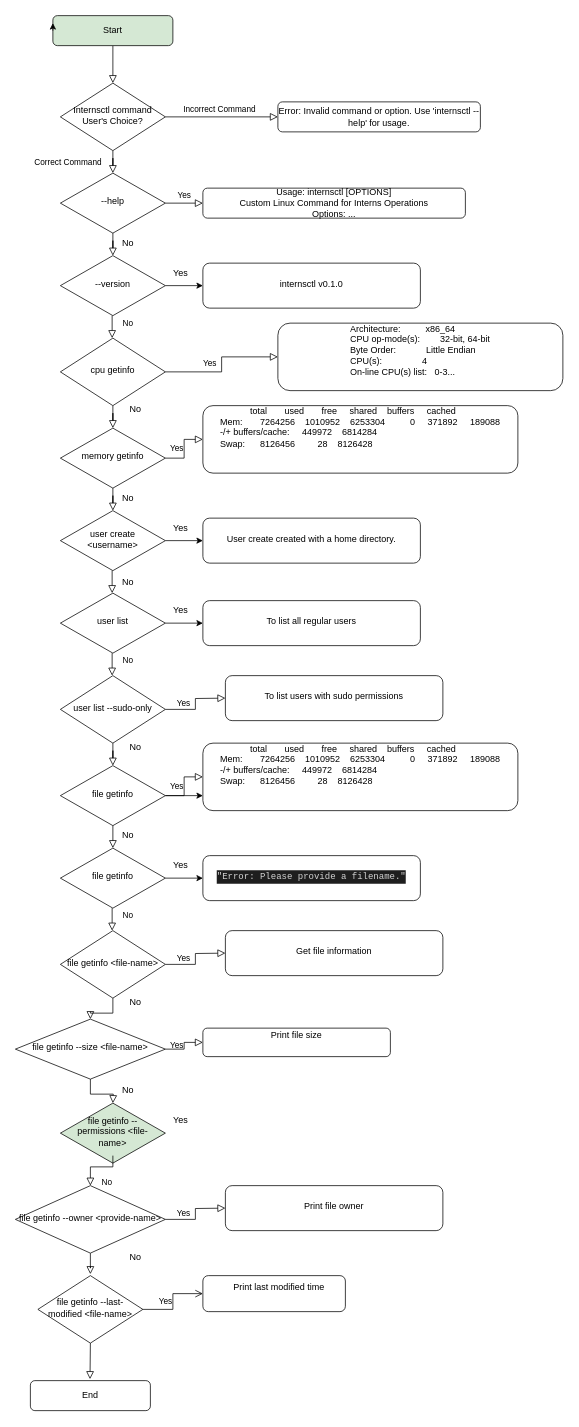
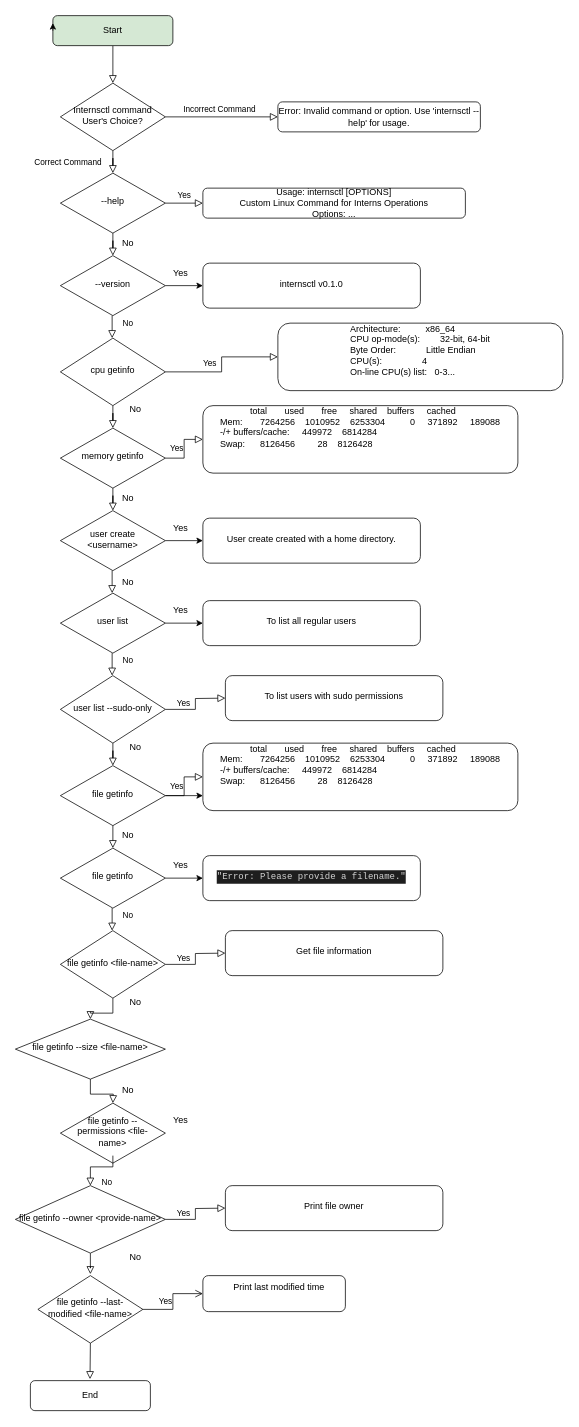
- <mxCell id="59" value="&lt;pre style=&quot;margin-top: 0px; margin-bottom: calc(1.5em); padding: var(--su12); border: 0px; font-variant-numeric: inherit; font-variant-east-asian: inherit; font-variant-alternates: inherit; font-variant-position: inherit; font-stretch: inherit; line-height: var(--lh-md); font-optical-sizing: inherit; font-kerning: inherit; font-feature-settings: inherit; font-variation-settings: inherit; vertical-align: baseline; box-sizing: inherit; width: auto; max-height: 600px; overflow: auto; background-color: var(--highlight-bg); border-radius: var(--br-md); --_cb-line-numbers-bg: var(--black-050); overflow-wrap: normal; text-align: left;&quot; class=&quot;lang-bash s-code-block&quot;&gt;&lt;font face=&quot;Helvetica&quot;&gt;Print file size&lt;/font&gt;&lt;font face=&quot;var(--ff-mono)&quot; color=&quot;rgba(0, 0, 0, 0)&quot;&gt;&lt;br&gt;&lt;/font&gt;&lt;/pre&gt;" style="rounded=1;whiteSpace=wrap;html=1;fontSize=12;glass=0;strokeWidth=1;shadow=0;" vertex="1" parent="1"><mxGeometry x="270" y="1370" width="250" height="38" as="geometry" /></mxCell>
- <mxCell id="57" value="Yes" style="edgeStyle=orthogonalEdgeStyle;rounded=0;html=1;jettySize=auto;orthogonalLoop=1;fontSize=11;endArrow=block;endFill=0;endSize=8;strokeWidth=1;shadow=0;labelBackgroundColor=none;" edge="1" parent="1" source="58" target="59"><mxGeometry y="10" relative="1" as="geometry"><mxPoint as="offset" /></mxGeometry></mxCell>
- <mxCell id="66" value="file getinfo&amp;nbsp;--permissions &amp;lt;file-name&amp;gt;" style="rhombus;whiteSpace=wrap;html=1;shadow=0;fontFamily=Helvetica;fontSize=12;align=center;strokeWidth=1;spacing=6;spacingTop=-4;fillColor=#d5e8d4;" vertex="1" parent="1"><mxGeometry x="80" y="1470" width="140" height="80" as="geometry" /></mxCell>
+ <mxCell id="66" value="file getinfo&amp;nbsp;--permissions &amp;lt;file-name&amp;gt;" style="rhombus;whiteSpace=wrap;html=1;shadow=0;fontFamily=Helvetica;fontSize=12;align=center;strokeWidth=1;spacing=6;spacingTop=-4;" vertex="1" parent="1"><mxGeometry x="80" y="1470" width="140" height="80" as="geometry" /></mxCell>
